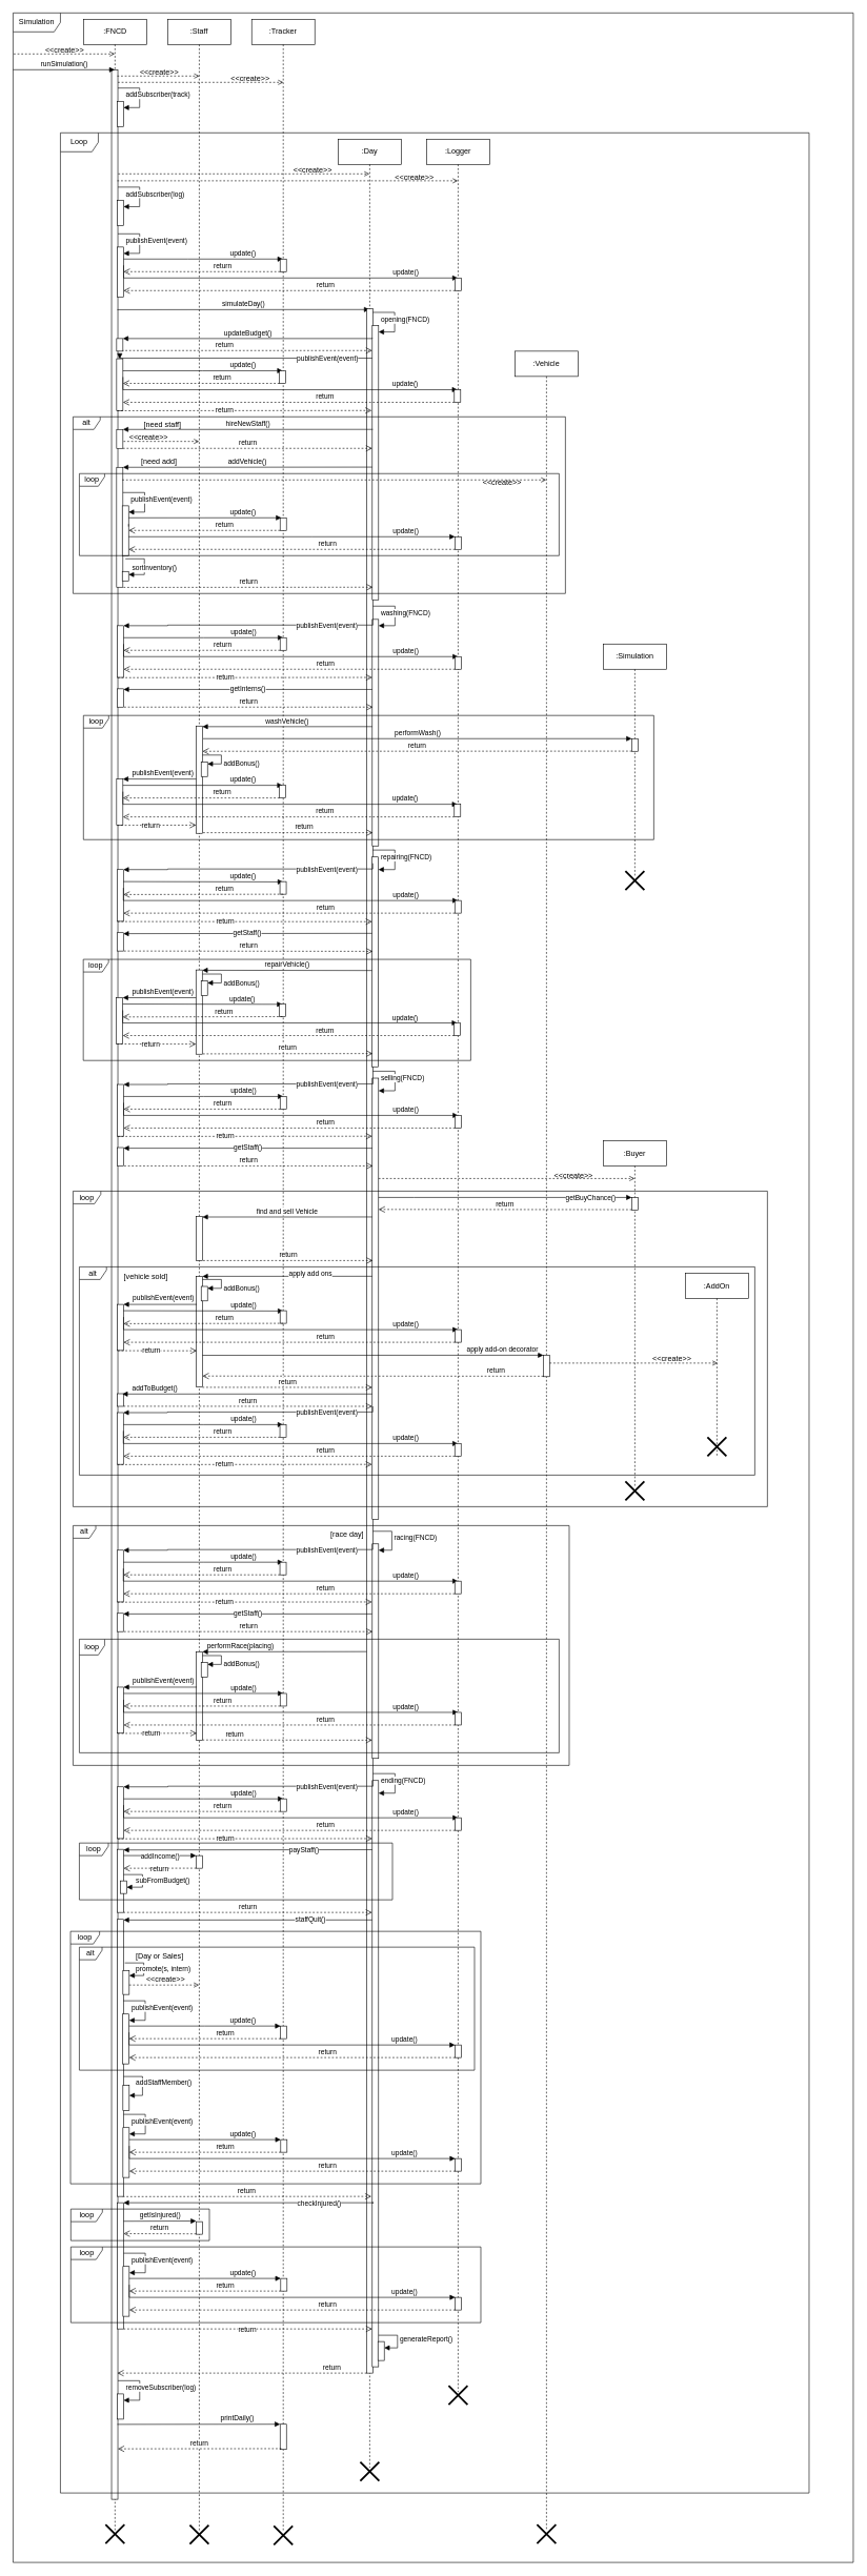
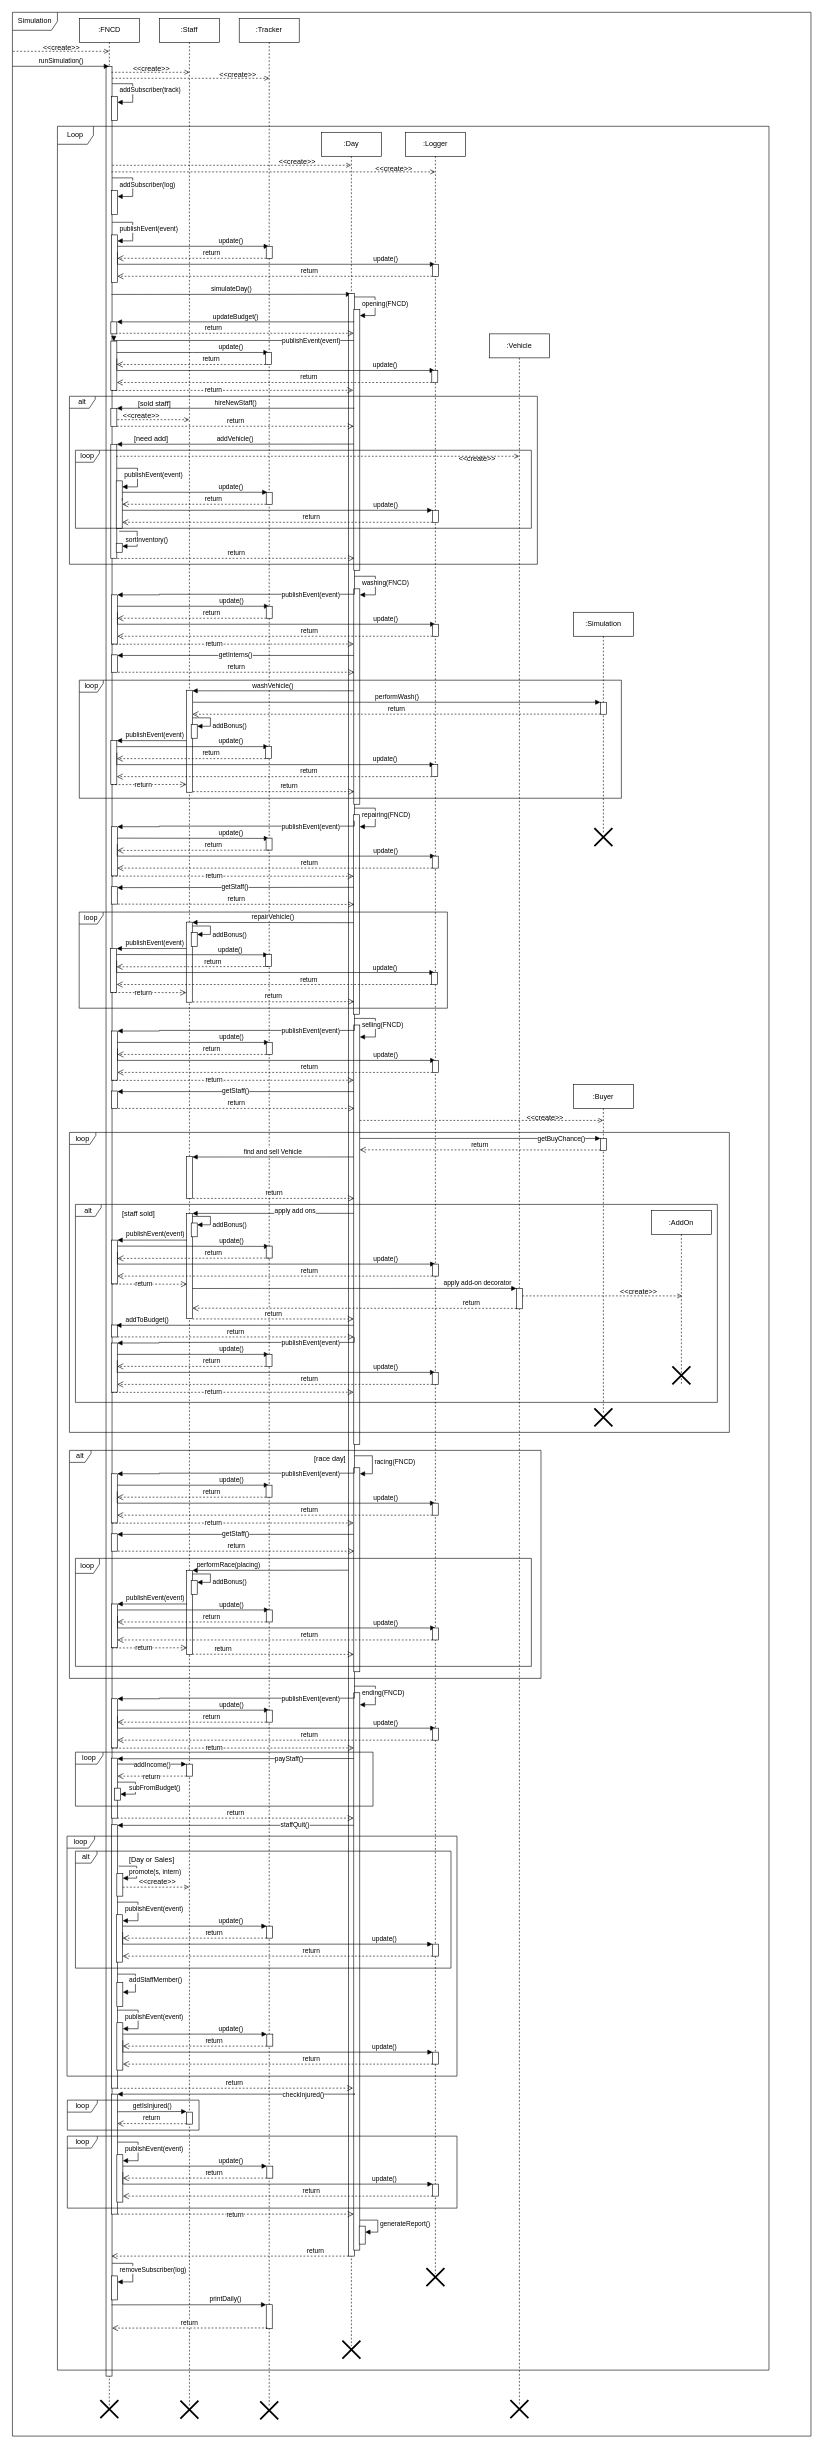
- <mxCell id="63" value="[need staff]" style="text;strokeColor=none;align=center;fillColor=none;html=1;verticalAlign=middle;whiteSpace=wrap;rounded=0;" parent="1" vertex="1"><mxGeometry x="221.5" y="658" width="70" height="30" as="geometry" /></mxCell>
+ <mxCell id="63" value="[sold staff]" style="text;strokeColor=none;align=center;fillColor=none;html=1;verticalAlign=middle;whiteSpace=wrap;rounded=0;" parent="1" vertex="1"><mxGeometry x="221.5" y="658" width="70" height="30" as="geometry" /></mxCell>
- <mxCell id="173" value="[vehicle sold]" style="text;html=1;align=center;verticalAlign=middle;resizable=0;points=[];autosize=1;strokeColor=none;fillColor=none;" parent="1" vertex="1"><mxGeometry x="185.09" y="2007" width="90" height="30" as="geometry" /></mxCell>
+ <mxCell id="173" value="[staff sold]" style="text;html=1;align=center;verticalAlign=middle;resizable=0;points=[];autosize=1;strokeColor=none;fillColor=none;" parent="1" vertex="1"><mxGeometry x="185.09" y="2007" width="90" height="30" as="geometry" /></mxCell>
